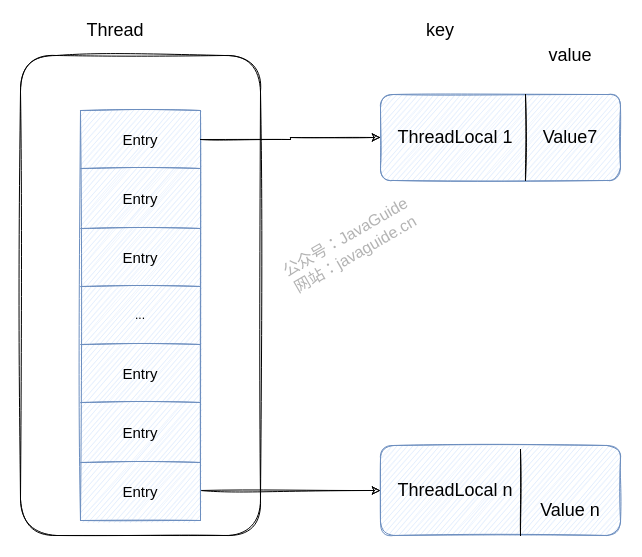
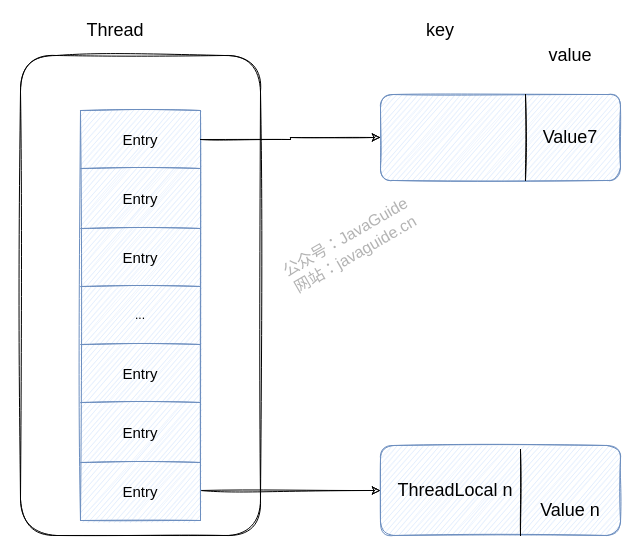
- <mxCell id="24" value="&lt;span style=&quot;font-size: 18px&quot;&gt;ThreadLocal 1&lt;/span&gt;" style="text;html=1;strokeColor=none;fillColor=none;align=center;verticalAlign=middle;whiteSpace=wrap;rounded=0;sketch=1;fontSize=16;" parent="1" vertex="1"><mxGeometry x="380" y="127" width="150" height="20" as="geometry" /></mxCell>
